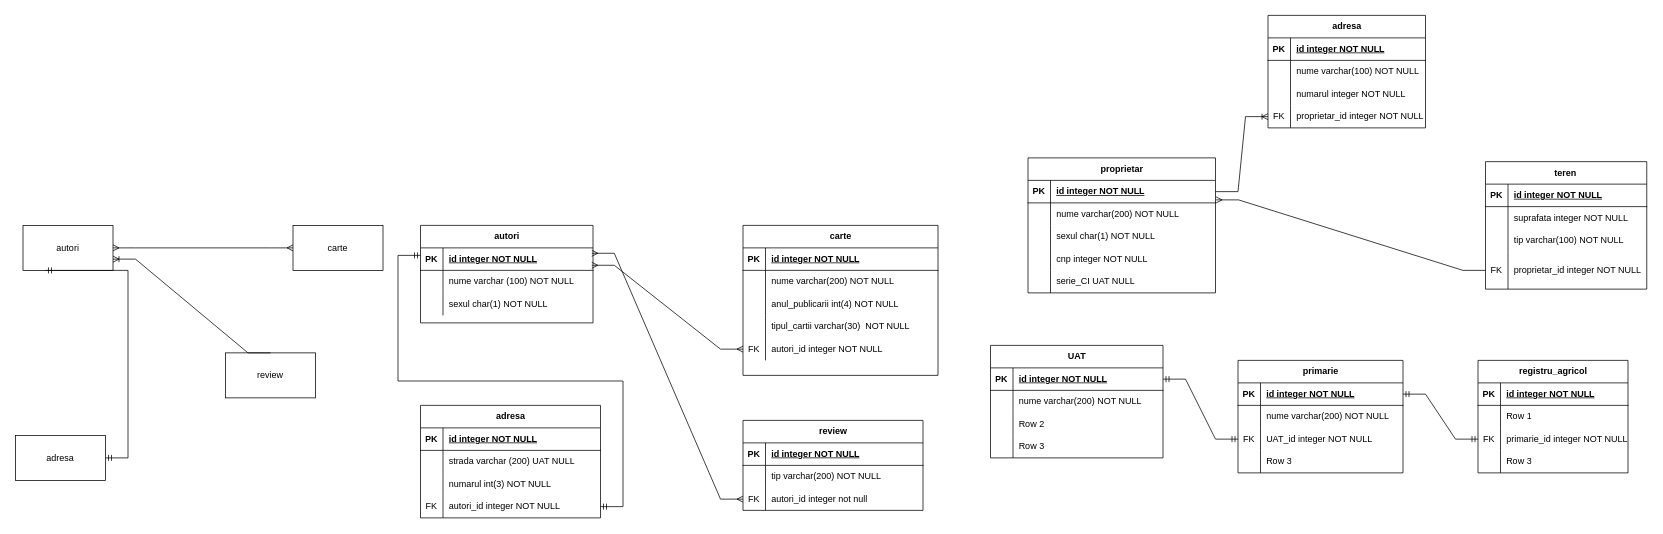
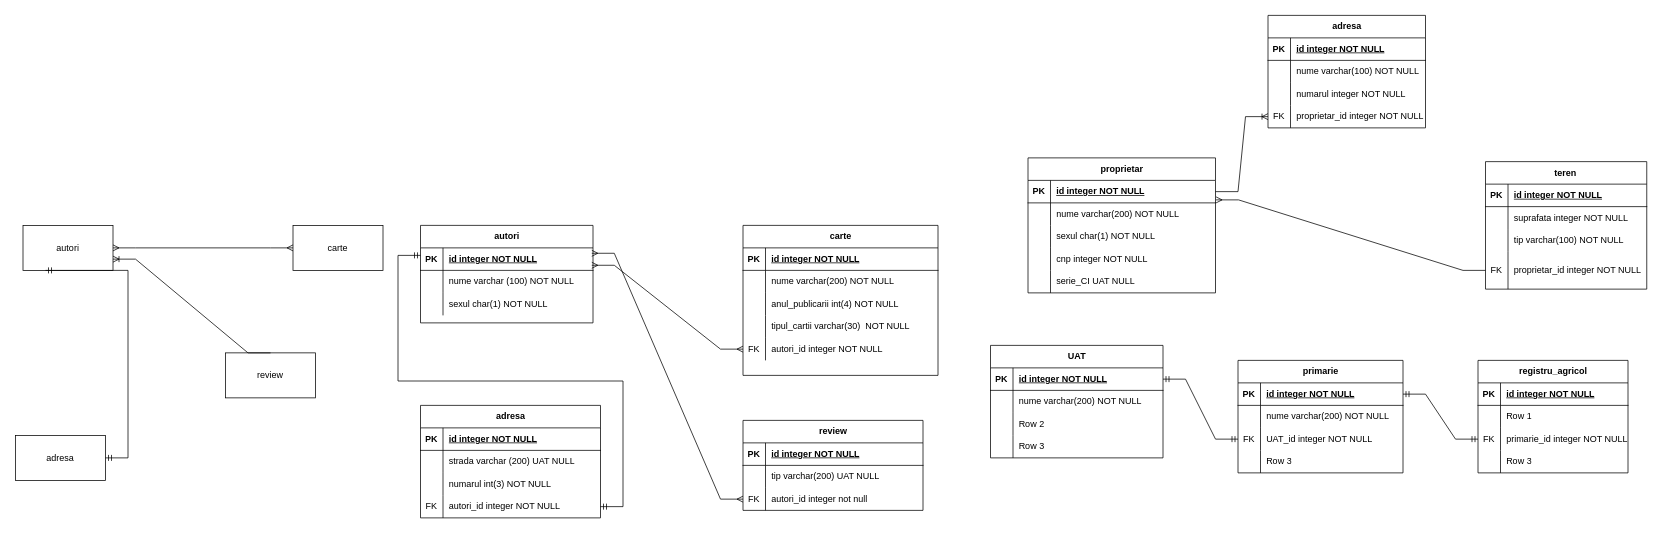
- <mxCell id="54" value="tip varchar(200) NOT NULL" style="shape=partialRectangle;connectable=0;fillColor=none;top=0;left=0;bottom=0;right=0;align=left;spacingLeft=6;overflow=hidden;whiteSpace=wrap;html=1;" parent="52" vertex="1"><mxGeometry x="30" width="210" height="30" as="geometry"><mxRectangle width="210" height="30" as="alternateBounds" /></mxGeometry></mxCell>
+ <mxCell id="54" value="tip varchar(200) UAT NULL" style="shape=partialRectangle;connectable=0;fillColor=none;top=0;left=0;bottom=0;right=0;align=left;spacingLeft=6;overflow=hidden;whiteSpace=wrap;html=1;" parent="52" vertex="1"><mxGeometry x="30" width="210" height="30" as="geometry"><mxRectangle width="210" height="30" as="alternateBounds" /></mxGeometry></mxCell>
